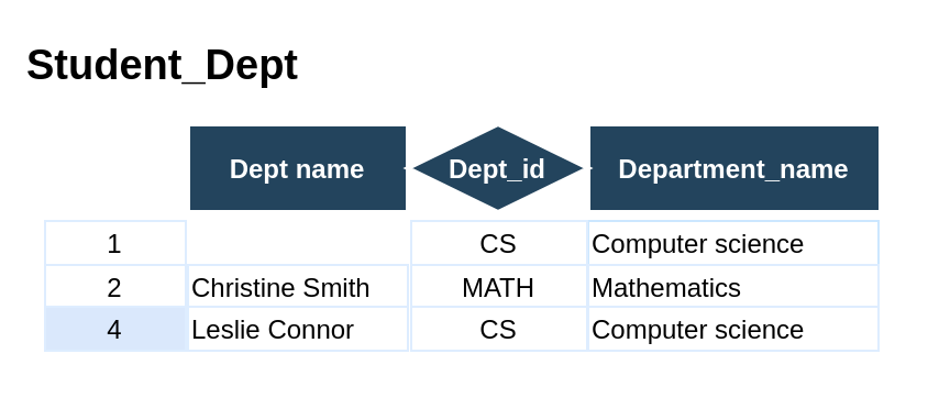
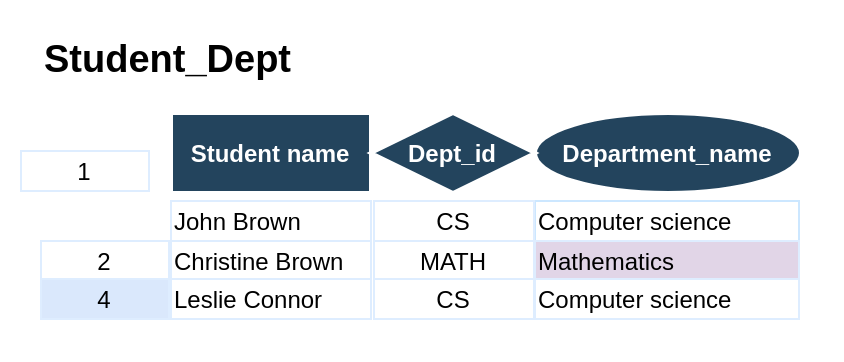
- <mxCell id="14" value="Student_Dept" style="text;html=1;strokeColor=none;fillColor=none;align=left;verticalAlign=middle;whiteSpace=wrap;rounded=0;fontSize=19;fontStyle=1" parent="1" vertex="1"><mxGeometry x="10" y="20" width="144" height="20" as="geometry" /></mxCell>
+ <mxCell id="14" value="Student_Dept" style="text;html=1;strokeColor=none;fillColor=none;align=left;verticalAlign=middle;whiteSpace=wrap;rounded=0;fontSize=19;fontStyle=1" parent="1" vertex="1"><mxGeometry x="20" y="20" width="144" height="20" as="geometry" /></mxCell>
- <mxCell id="12" value="Department_name" style="fillColor=#23445D;strokeColor=#FFFFFF;strokeWidth=2;fontColor=#FFFFFF;fontStyle=1" parent="1" vertex="1"><mxGeometry x="267" y="56" width="133" height="40" as="geometry" /></mxCell>
+ <mxCell id="12" value="Department_name" style="ellipse;fillColor=#23445D;strokeColor=#FFFFFF;strokeWidth=2;fontColor=#FFFFFF;fontStyle=1;" parent="1" vertex="1"><mxGeometry x="267" y="56" width="133" height="40" as="geometry" /></mxCell>
- <mxCell id="11" value="Dept name" style="fillColor=#23445D;strokeColor=#FFFFFF;strokeWidth=2;fontColor=#FFFFFF;fontStyle=1" parent="1" vertex="1"><mxGeometry x="85" y="56" width="100" height="40" as="geometry" /></mxCell>
+ <mxCell id="11" value="Student name" style="fillColor=#23445D;strokeColor=#FFFFFF;strokeWidth=2;fontColor=#FFFFFF;fontStyle=1" parent="1" vertex="1"><mxGeometry x="85" y="56" width="100" height="40" as="geometry" /></mxCell>
- <mxCell id="15" value="1" style="strokeColor=#DEEDFF" parent="1" vertex="1"><mxGeometry x="20" y="100" width="64" height="20" as="geometry" /></mxCell>
+ <mxCell id="15" value="1" style="strokeColor=#DEEDFF" parent="1" vertex="1"><mxGeometry x="10" y="75" width="64" height="20" as="geometry" /></mxCell>
+ <mxCell id="2" value="John Brown" style="align=left;strokeColor=#DEEDFF" parent="1" vertex="1"><mxGeometry x="85" y="100" width="100" height="20" as="geometry" /></mxCell>
- <mxCell id="6" value="Mathematics" style="strokeColor=#DEEDFF;fillColor=#ffffff;align=left;" parent="1" vertex="1"><mxGeometry x="267" y="120" width="132" height="20" as="geometry" /></mxCell>
+ <mxCell id="6" value="Mathematics" style="strokeColor=#DEEDFF;fillColor=#e1d5e7;align=left;" parent="1" vertex="1"><mxGeometry x="267" y="120" width="132" height="20" as="geometry" /></mxCell>
- <mxCell id="5" value="Christine Smith" style="align=left;strokeColor=#DEEDFF" parent="1" vertex="1"><mxGeometry x="85" y="120" width="100" height="20" as="geometry" /></mxCell>
+ <mxCell id="5" value="Christine Brown" style="align=left;strokeColor=#DEEDFF" parent="1" vertex="1"><mxGeometry x="85" y="120" width="100" height="20" as="geometry" /></mxCell>
